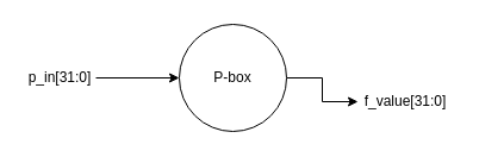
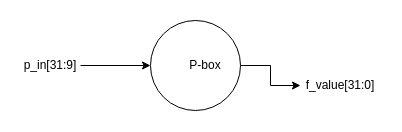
- <mxCell id="6" value="p_in[31:0]" style="text;html=1;align=center;verticalAlign=middle;whiteSpace=wrap;rounded=0;" vertex="1" parent="1"><mxGeometry x="20" y="50" width="60" height="30" as="geometry" /></mxCell>
+ <mxCell id="6" value="p_in[31:9]" style="text;html=1;align=center;verticalAlign=middle;whiteSpace=wrap;rounded=0;" vertex="1" parent="1"><mxGeometry x="20" y="50" width="60" height="30" as="geometry" /></mxCell>
- <mxCell id="4" value="P-box" style="text;html=1;align=center;verticalAlign=middle;whiteSpace=wrap;rounded=0;" vertex="1" parent="1"><mxGeometry x="165" y="50" width="60" height="30" as="geometry" /></mxCell>
+ <mxCell id="4" value="P-box" style="text;html=1;align=center;verticalAlign=middle;whiteSpace=wrap;rounded=0;" vertex="1" parent="1"><mxGeometry x="175" y="50" width="60" height="30" as="geometry" /></mxCell>
